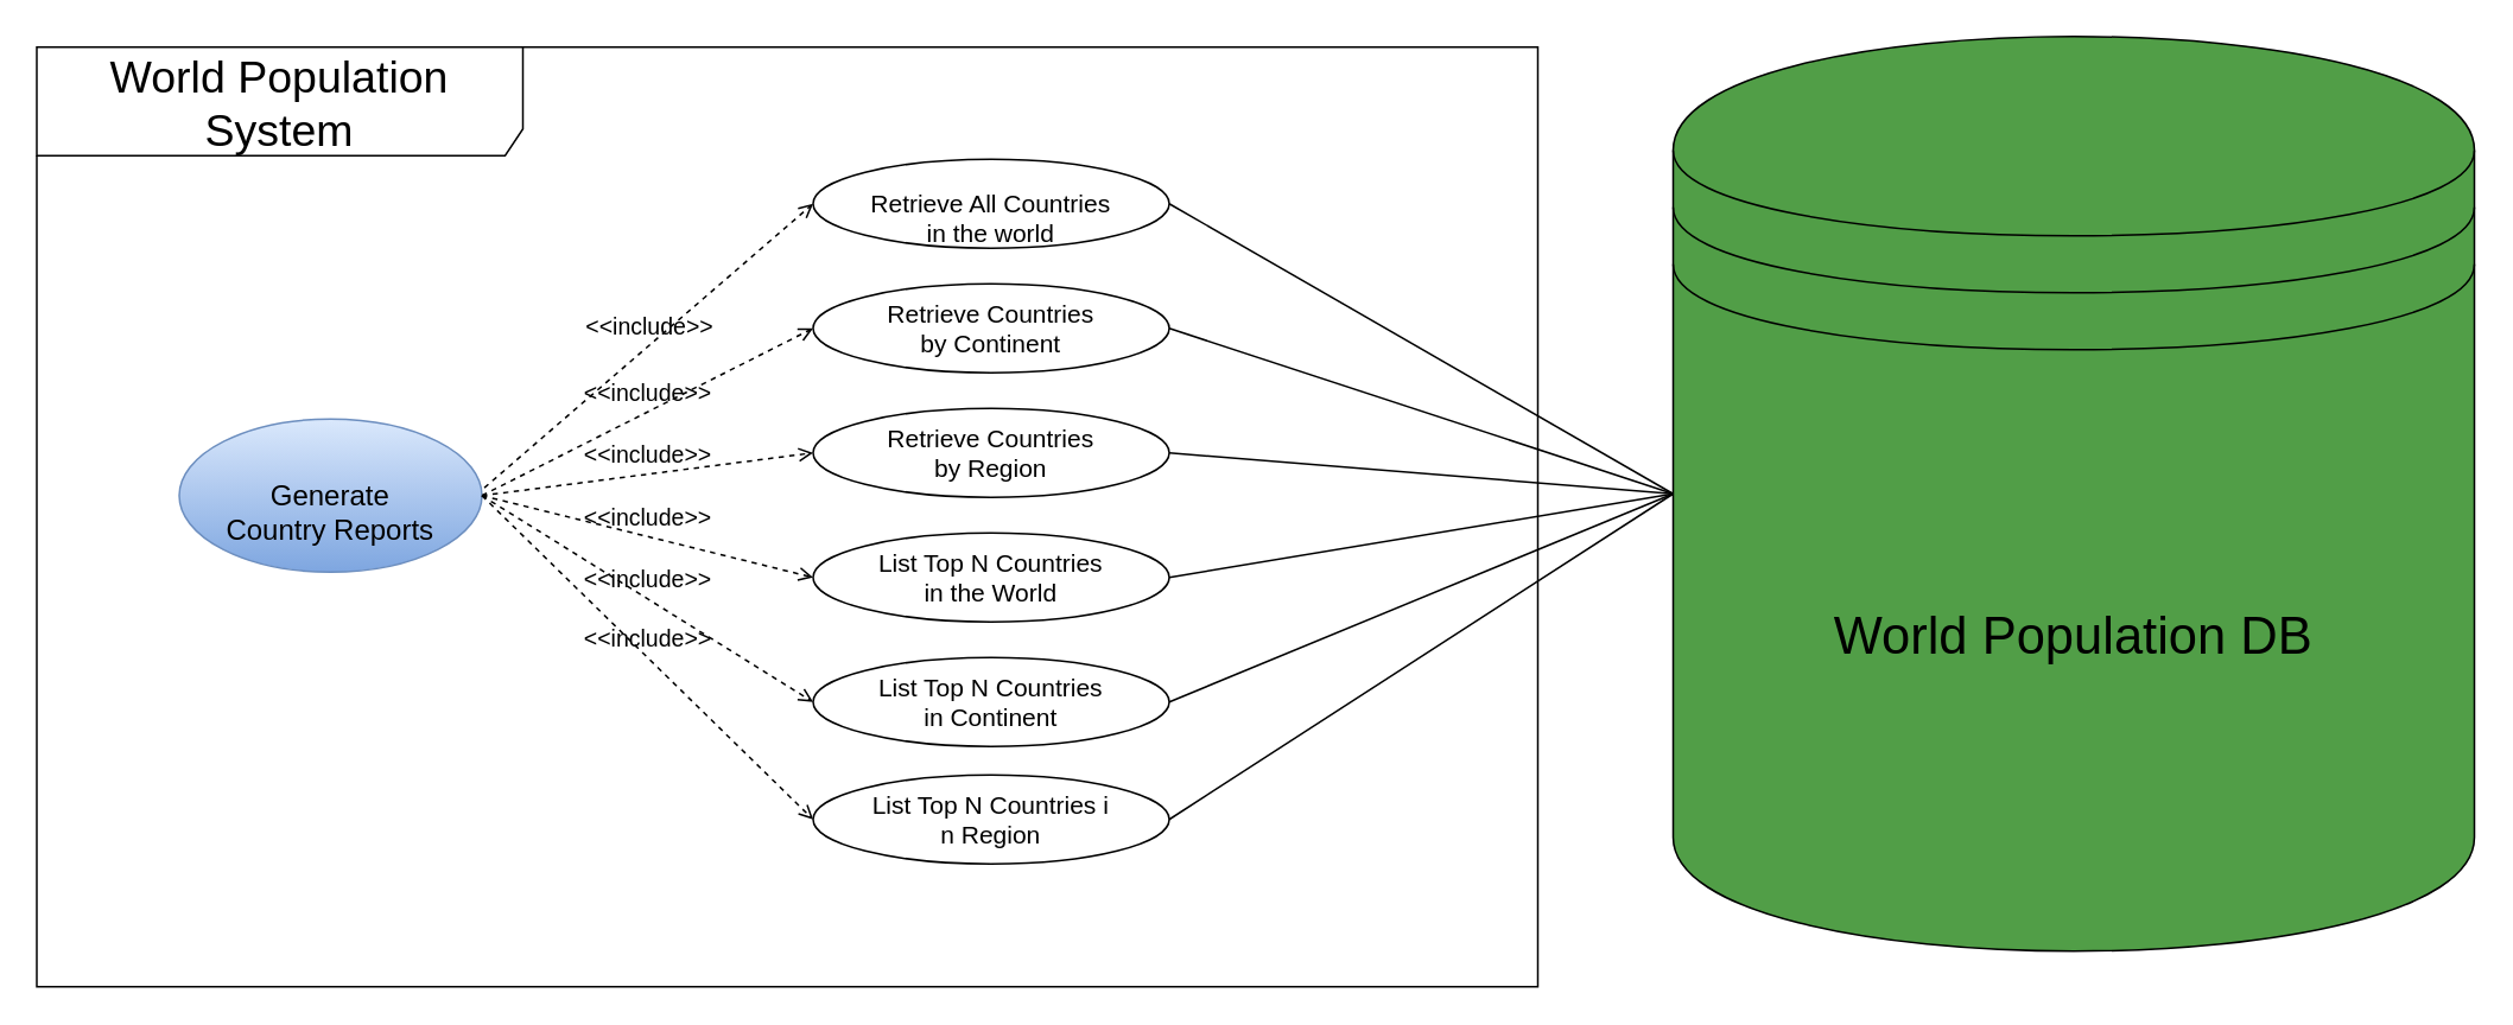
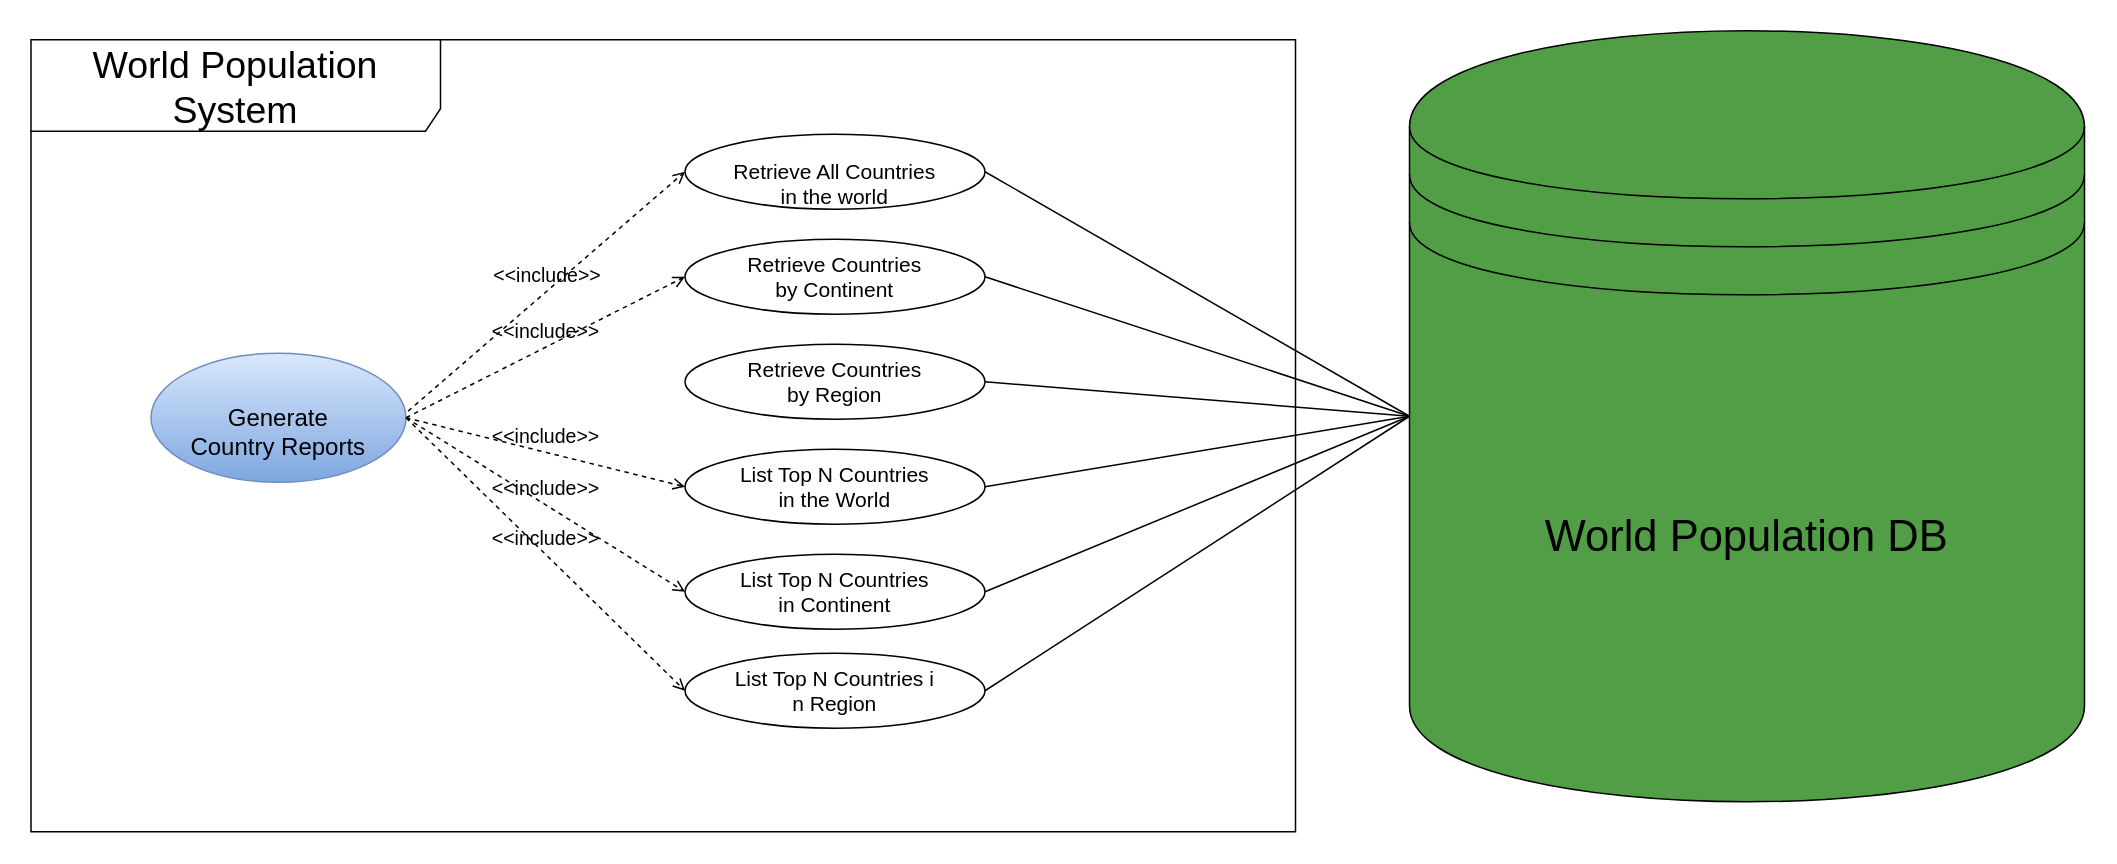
- <mxCell id="13" value="&lt;font style=&quot;font-size: 13px;&quot;&gt;&amp;lt;&amp;lt;include&amp;gt;&amp;gt;&lt;/font&gt;" style="html=1;verticalAlign=bottom;labelBackgroundColor=none;endArrow=open;endFill=0;dashed=1;rounded=0;exitX=1;exitY=0.5;exitDx=0;exitDy=0;entryX=0;entryY=0.5;entryDx=0;entryDy=0;" parent="3" source="4" target="7" edge="1"><mxGeometry width="160" relative="1" as="geometry"><mxPoint x="436" y="319" as="sourcePoint" /><mxPoint x="596" y="319" as="targetPoint" /></mxGeometry></mxCell>
